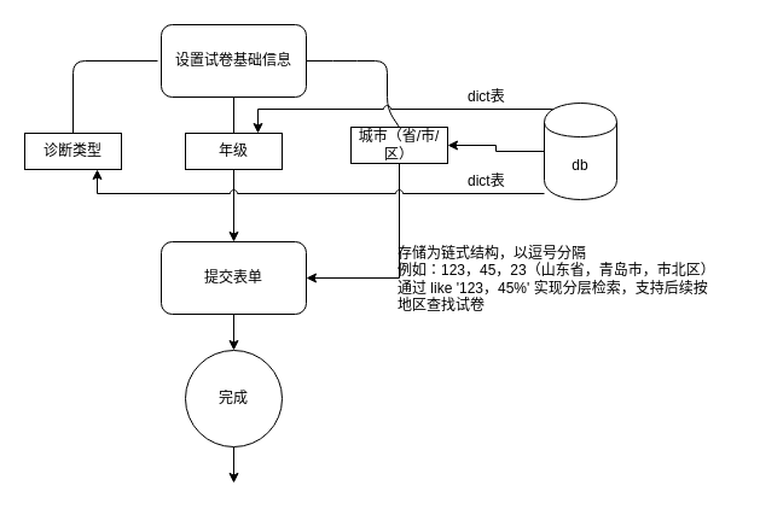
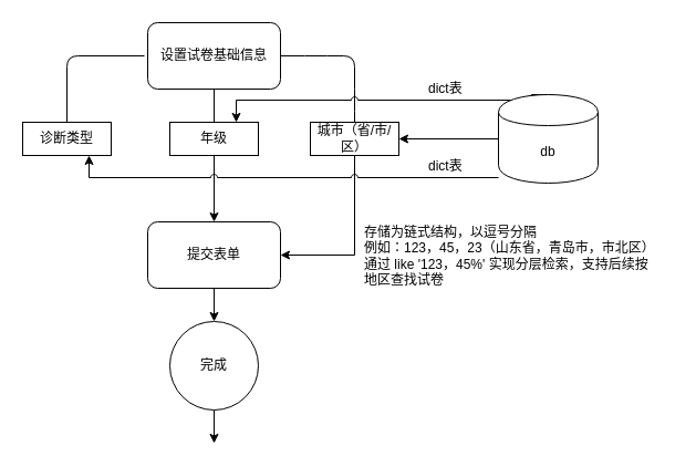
- <mxCell id="4" value="城市（省/市/区）" style="rounded=0;whiteSpace=wrap;html=1;" vertex="1" parent="1"><mxGeometry x="290" y="105" width="80" height="30" as="geometry" /></mxCell>
+ <mxCell id="4" value="城市（省/市/区）" style="rounded=0;whiteSpace=wrap;html=1;" vertex="1" parent="1"><mxGeometry x="280" y="110" width="80" height="30" as="geometry" /></mxCell>
- <mxCell id="16" value="db" style="shape=cylinder;whiteSpace=wrap;html=1;boundedLbl=1;backgroundOutline=1;" vertex="1" parent="1"><mxGeometry x="450" y="85" width="60" height="80" as="geometry" /></mxCell>
+ <mxCell id="16" value="db" style="shape=cylinder;whiteSpace=wrap;html=1;boundedLbl=1;backgroundOutline=1;" vertex="1" parent="1"><mxGeometry x="450" y="85" width="90" height="80" as="geometry" /></mxCell>
